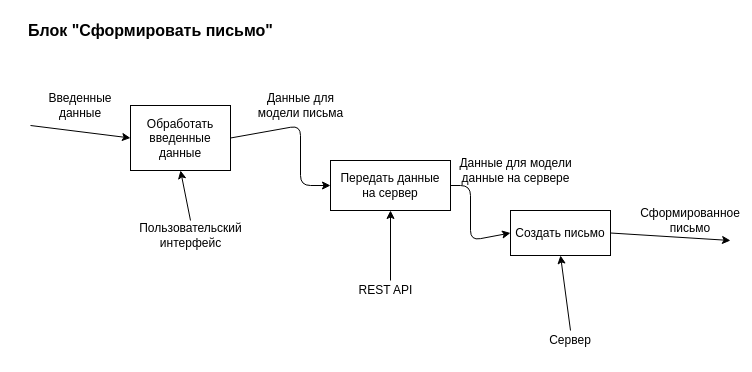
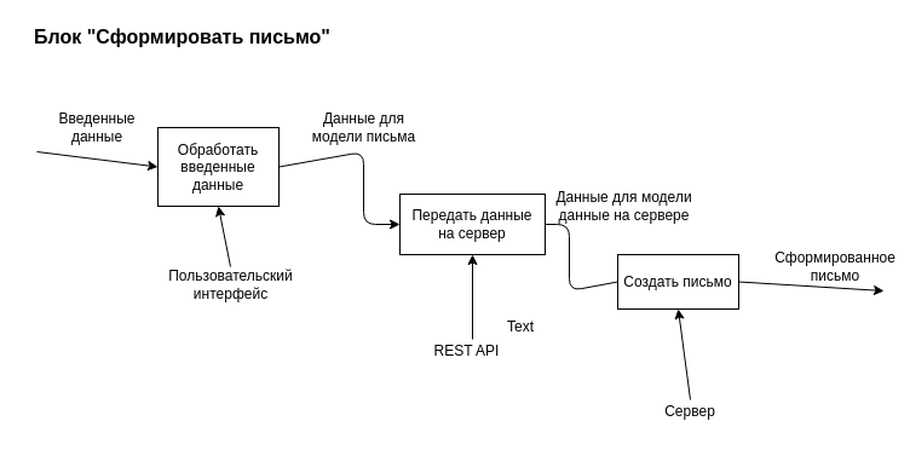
- <mxCell id="13" value="" style="endArrow=classic;html=1;exitX=1;exitY=0.5;exitDx=0;exitDy=0;entryX=0;entryY=0.5;entryDx=0;entryDy=0;" edge="1" parent="1" source="9" target="12"><mxGeometry width="50" height="50" relative="1" as="geometry"><mxPoint x="480" y="220" as="sourcePoint" /><mxPoint x="490" y="185" as="targetPoint" /><Array as="points"><mxPoint x="470" y="185" /><mxPoint x="470" y="240" /></Array></mxGeometry></mxCell>
+ <mxCell id="13" value="" style="endArrow=none;html=1;exitX=1;exitY=0.5;exitDx=0;exitDy=0;entryX=0;entryY=0.5;entryDx=0;entryDy=0;" edge="1" parent="1" source="9" target="12"><mxGeometry width="50" height="50" relative="1" as="geometry"><mxPoint x="480" y="220" as="sourcePoint" /><mxPoint x="490" y="185" as="targetPoint" /><Array as="points"><mxPoint x="470" y="185" /><mxPoint x="470" y="240" /></Array></mxGeometry></mxCell>
+ <mxCell id="16" value="Text" style="text;html=1;strokeColor=none;fillColor=none;align=center;verticalAlign=middle;whiteSpace=wrap;rounded=0;" vertex="1" parent="1"><mxGeometry x="410" y="260" width="40" height="20" as="geometry" /></mxCell>
